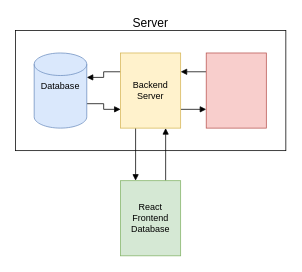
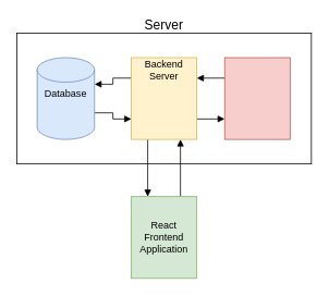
- <mxCell id="14" value="Backend&lt;br&gt;Server" style="text;html=1;strokeColor=none;fillColor=none;align=center;verticalAlign=middle;whiteSpace=wrap;rounded=0;" parent="1" vertex="1"><mxGeometry x="180" y="110" width="40" height="20" as="geometry" /></mxCell>
+ <mxCell id="14" value="Backend&lt;br&gt;Server" style="text;html=1;strokeColor=none;fillColor=none;align=center;verticalAlign=middle;whiteSpace=wrap;rounded=0;" parent="1" vertex="1"><mxGeometry x="180" y="75" width="40" height="20" as="geometry" /></mxCell>
- <mxCell id="15" value="React&lt;br&gt;Frontend&lt;br&gt;Database" style="text;html=1;strokeColor=none;fillColor=none;align=center;verticalAlign=middle;whiteSpace=wrap;rounded=0;" parent="1" vertex="1"><mxGeometry x="180" y="280" width="40" height="20" as="geometry" /></mxCell>
+ <mxCell id="15" value="React&lt;br&gt;Frontend&lt;br&gt;Application" style="text;html=1;strokeColor=none;fillColor=none;align=center;verticalAlign=middle;whiteSpace=wrap;rounded=0;" parent="1" vertex="1"><mxGeometry x="180" y="280" width="40" height="20" as="geometry" /></mxCell>
